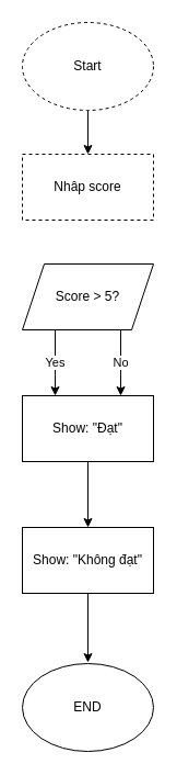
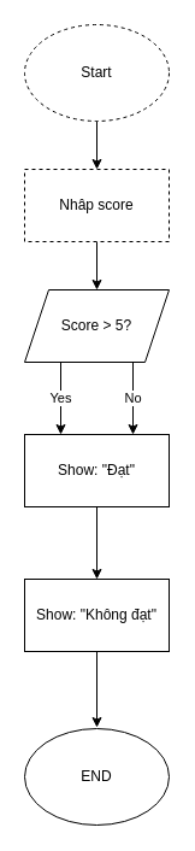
+ <mxCell id="7" style="edgeStyle=orthogonalEdgeStyle;rounded=0;orthogonalLoop=1;jettySize=auto;html=1;exitX=0.5;exitY=1;exitDx=0;exitDy=0;entryX=0.5;entryY=0;entryDx=0;entryDy=0;" edge="1" parent="1" source="8" target="6"><mxGeometry relative="1" as="geometry" /></mxCell>
